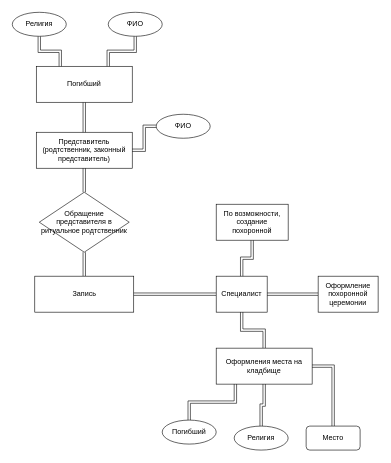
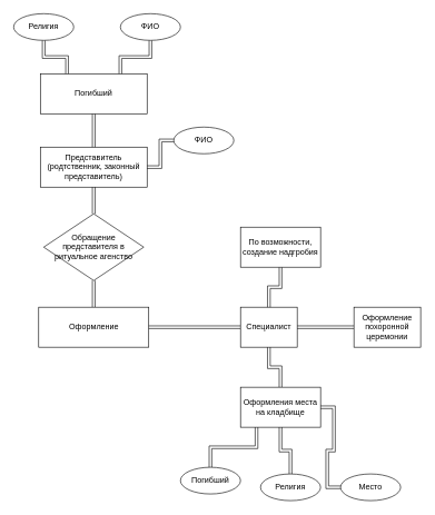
- <mxCell id="6" value="Обращение представителя в ритуальное родтственник" style="rhombus;whiteSpace=wrap;html=1;" vertex="1" parent="1"><mxGeometry x="65" y="320" width="150" height="100" as="geometry" /></mxCell>
+ <mxCell id="6" value="Обращение представителя в ритуальное агенство" style="rhombus;whiteSpace=wrap;html=1;" vertex="1" parent="1"><mxGeometry x="65" y="320" width="150" height="100" as="geometry" /></mxCell>
- <mxCell id="20" value="По возможности, создание похоронной" style="rounded=0;whiteSpace=wrap;html=1;" vertex="1" parent="1"><mxGeometry x="360" y="340" width="120" height="60" as="geometry" /></mxCell>
+ <mxCell id="20" value="По возможности, создание надгробия" style="rounded=0;whiteSpace=wrap;html=1;" vertex="1" parent="1"><mxGeometry x="360" y="340" width="120" height="60" as="geometry" /></mxCell>
- <mxCell id="7" value="Запись" style="rounded=0;whiteSpace=wrap;html=1;" vertex="1" parent="1"><mxGeometry x="57.5" y="460" width="165" height="60" as="geometry" /></mxCell>
+ <mxCell id="7" value="Оформление" style="rounded=0;whiteSpace=wrap;html=1;" vertex="1" parent="1"><mxGeometry x="57.5" y="460" width="165" height="60" as="geometry" /></mxCell>
- <mxCell id="18" value="Оформления места на кладбище" style="rounded=0;whiteSpace=wrap;html=1;" vertex="1" parent="1"><mxGeometry x="360" y="580" width="160" height="60" as="geometry" /></mxCell>
+ <mxCell id="18" value="Оформления места на кладбище" style="rounded=0;whiteSpace=wrap;html=1;" vertex="1" parent="1"><mxGeometry x="360" y="580" width="120" height="60" as="geometry" /></mxCell>
- <mxCell id="26" value="Место" style="whiteSpace=wrap;html=1;rounded=1;" vertex="1" parent="1"><mxGeometry x="510" y="710" width="90" height="40" as="geometry" /></mxCell>
+ <mxCell id="26" value="Место" style="ellipse;whiteSpace=wrap;html=1;" vertex="1" parent="1"><mxGeometry x="510" y="710" width="90" height="40" as="geometry" /></mxCell>
